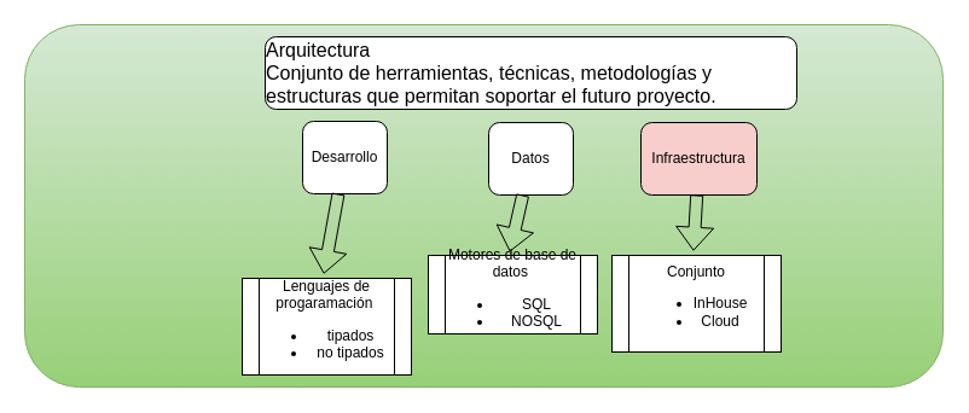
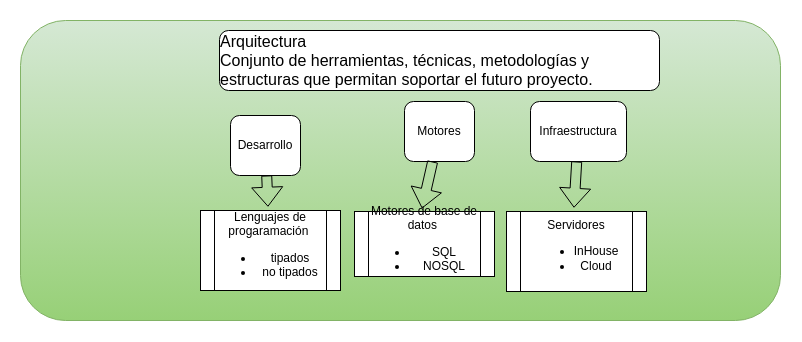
- <mxCell id="4" value="Desarrollo" style="rounded=1;whiteSpace=wrap;html=1;" vertex="1" parent="1"><mxGeometry x="250" y="100" width="70" height="60" as="geometry" /></mxCell>
+ <mxCell id="4" value="Desarrollo" style="rounded=1;whiteSpace=wrap;html=1;" vertex="1" parent="1"><mxGeometry x="230" y="115" width="70" height="60" as="geometry" /></mxCell>
- <mxCell id="7" value="Datos" style="rounded=1;whiteSpace=wrap;html=1;" vertex="1" parent="1"><mxGeometry x="404" y="101" width="70" height="60" as="geometry" /></mxCell>
+ <mxCell id="7" value="Motores" style="rounded=1;whiteSpace=wrap;html=1;" vertex="1" parent="1"><mxGeometry x="404" y="101" width="70" height="60" as="geometry" /></mxCell>
- <mxCell id="10" value="Infraestructura" style="rounded=1;whiteSpace=wrap;html=1;fillColor=#f8cecc;" vertex="1" parent="1"><mxGeometry x="530" y="101" width="96" height="60" as="geometry" /></mxCell>
+ <mxCell id="10" value="Infraestructura" style="rounded=1;whiteSpace=wrap;html=1;" vertex="1" parent="1"><mxGeometry x="530" y="101" width="96" height="60" as="geometry" /></mxCell>
- <mxCell id="11" value="Conjunto&lt;br&gt;&lt;ul&gt;&lt;li&gt;InHouse&lt;/li&gt;&lt;li&gt;Cloud&lt;/li&gt;&lt;/ul&gt;" style="shape=process;whiteSpace=wrap;html=1;backgroundOutline=1;" vertex="1" parent="1"><mxGeometry x="506" y="211" width="140" height="80" as="geometry" /></mxCell>
+ <mxCell id="11" value="Servidores&lt;br&gt;&lt;ul&gt;&lt;li&gt;InHouse&lt;/li&gt;&lt;li&gt;Cloud&lt;/li&gt;&lt;/ul&gt;" style="shape=process;whiteSpace=wrap;html=1;backgroundOutline=1;" vertex="1" parent="1"><mxGeometry x="506" y="211" width="140" height="80" as="geometry" /></mxCell>
- <mxCell id="5" value="Lenguajes de progaramación&amp;nbsp;&lt;br&gt;&lt;ul&gt;&lt;li&gt;tipados&lt;/li&gt;&lt;li&gt;no tipados&lt;/li&gt;&lt;/ul&gt;" style="shape=process;whiteSpace=wrap;html=1;backgroundOutline=1;" vertex="1" parent="1"><mxGeometry x="200" y="230" width="140" height="80" as="geometry" /></mxCell>
+ <mxCell id="5" value="Lenguajes de progaramación&amp;nbsp;&lt;br&gt;&lt;ul&gt;&lt;li&gt;tipados&lt;/li&gt;&lt;li&gt;no tipados&lt;/li&gt;&lt;/ul&gt;" style="shape=process;whiteSpace=wrap;html=1;backgroundOutline=1;" vertex="1" parent="1"><mxGeometry x="200" y="210" width="140" height="80" as="geometry" /></mxCell>
